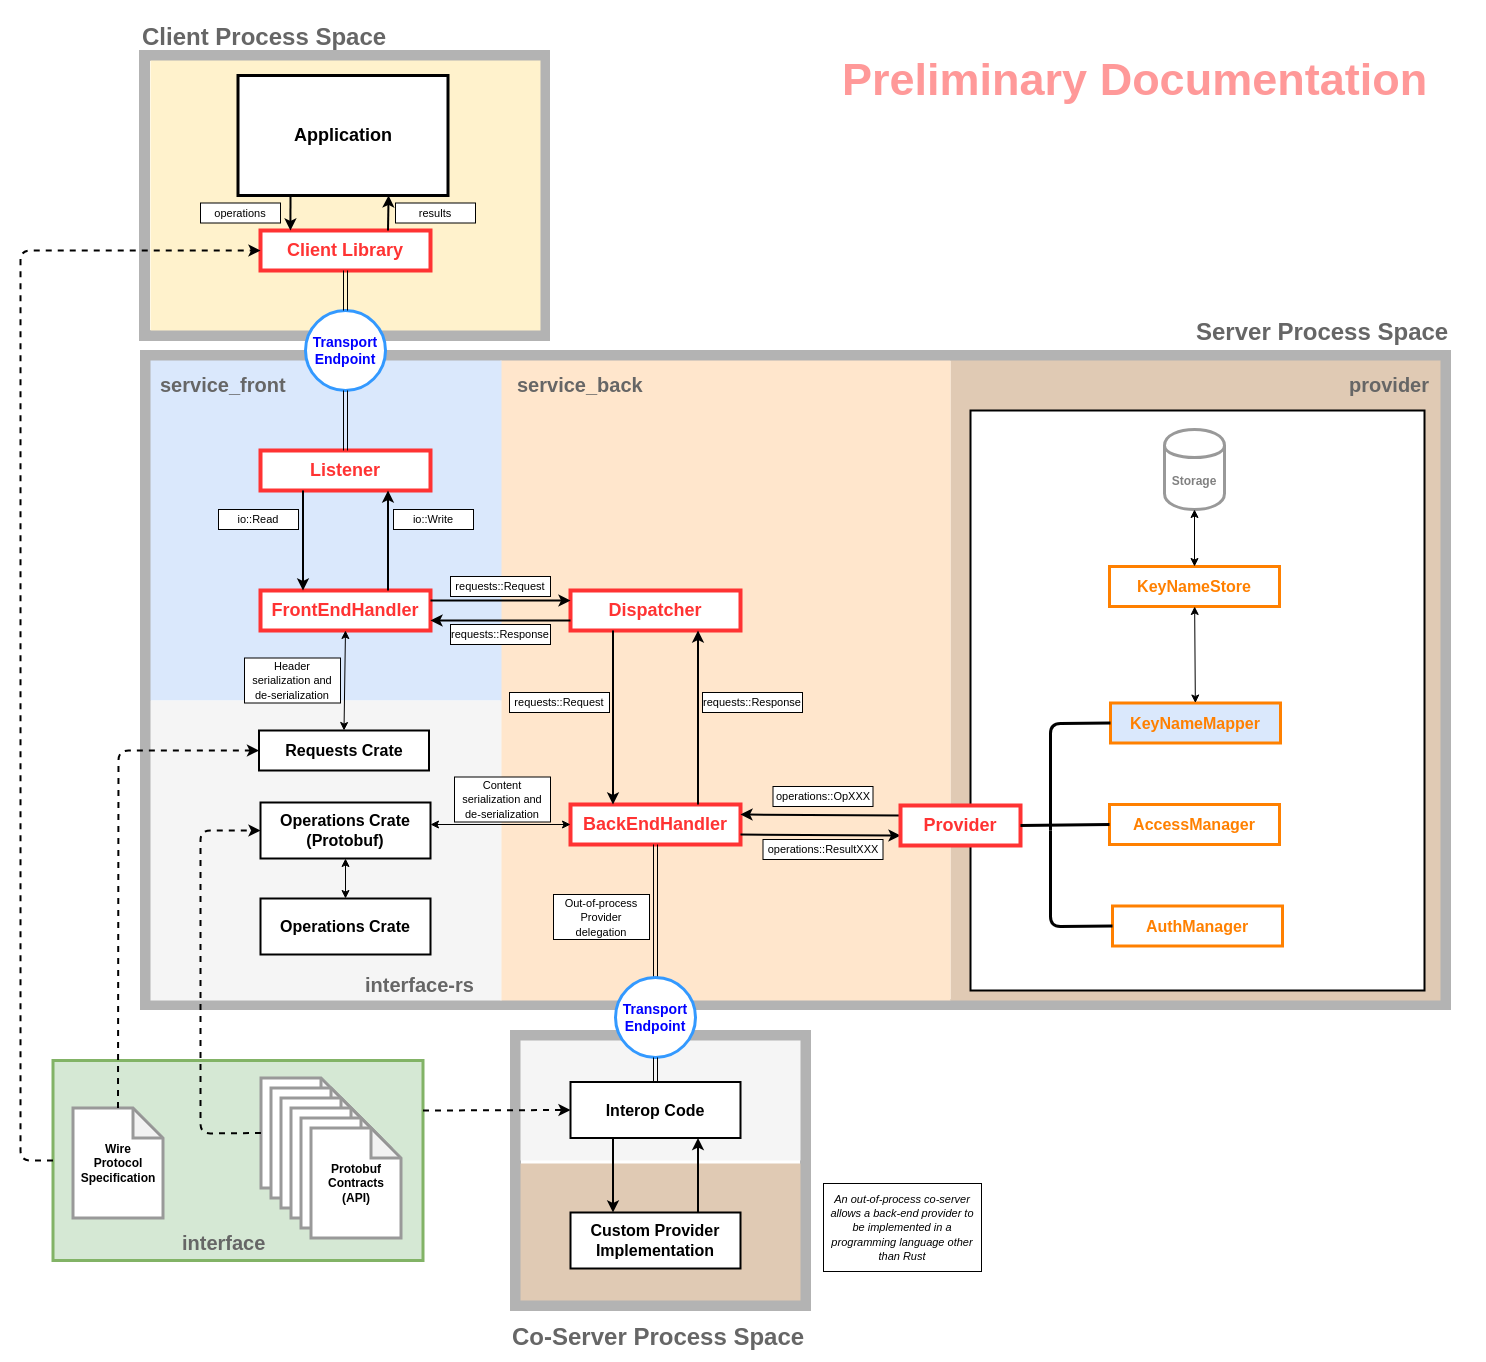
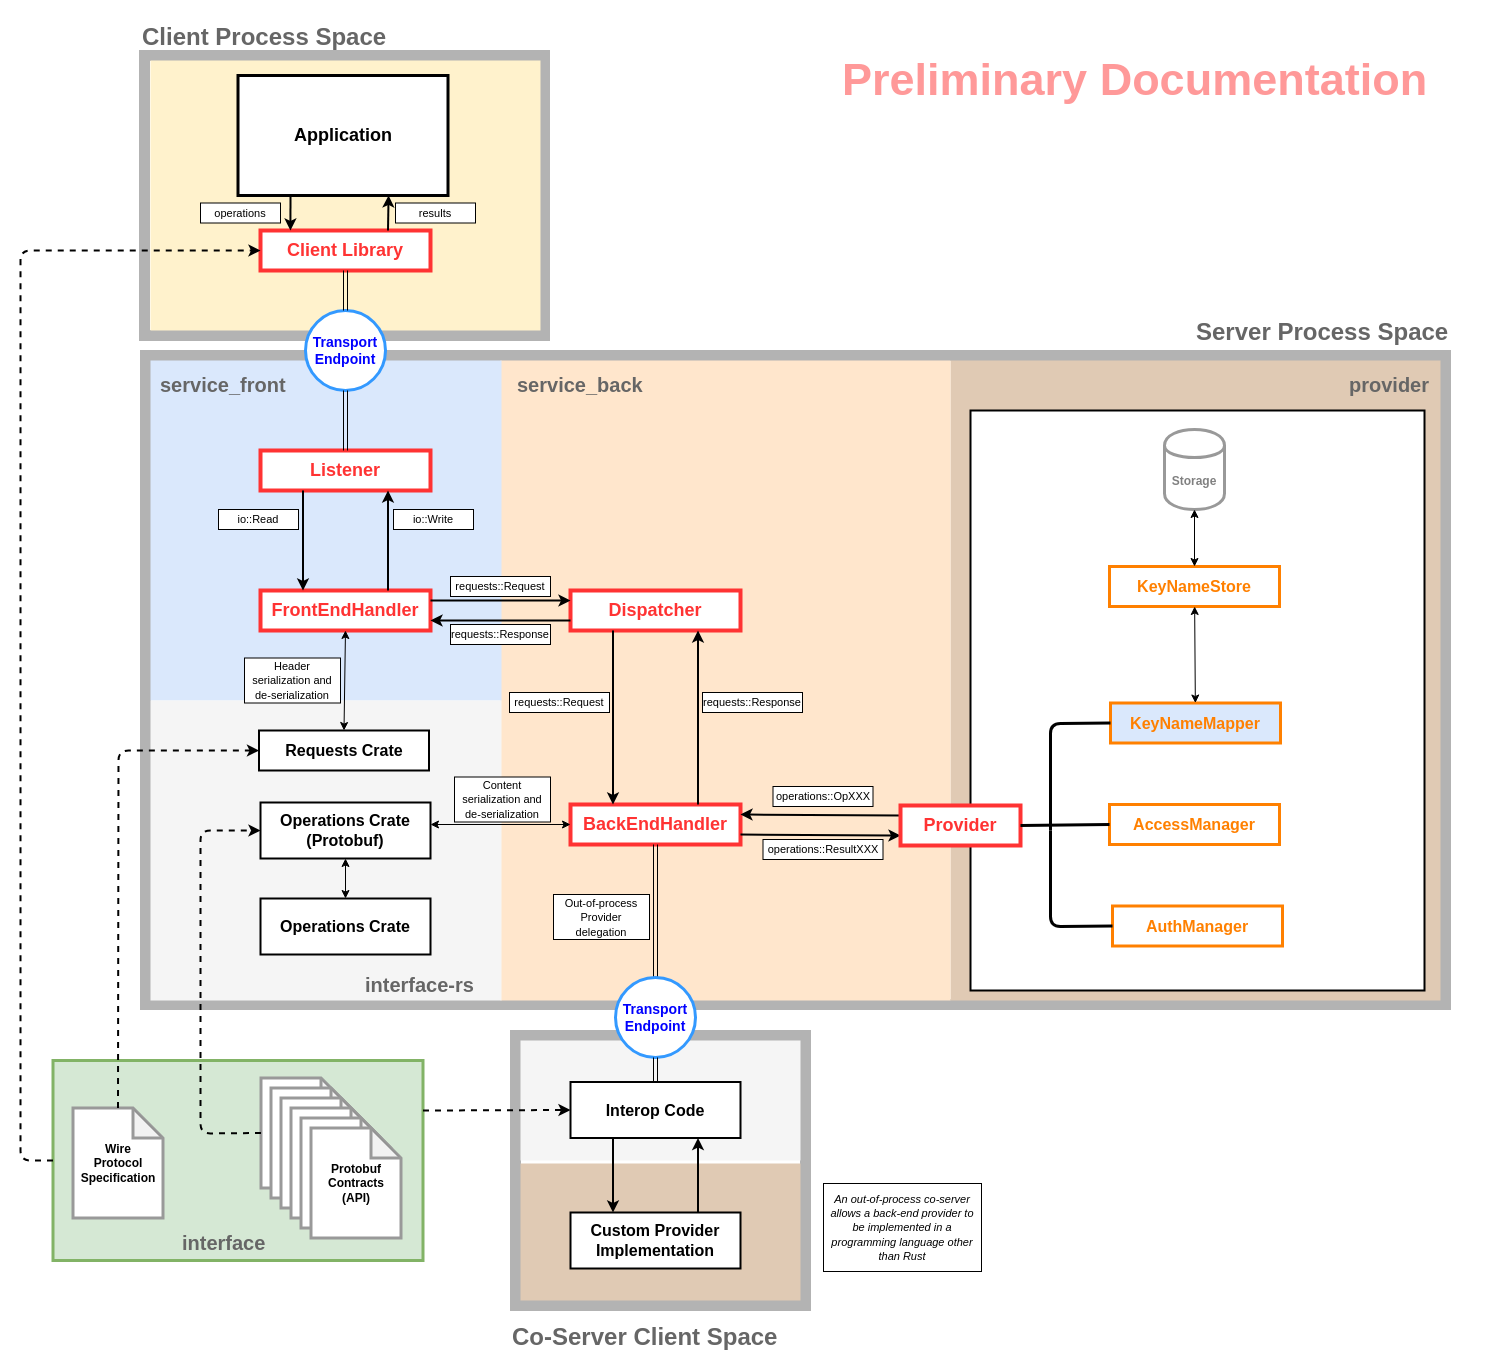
- <mxCell id="67" value="&lt;font color=&quot;#666666&quot;&gt;&lt;span style=&quot;font-size: 24px&quot;&gt;&lt;b&gt;Co-Server Process Space&lt;/b&gt;&lt;/span&gt;&lt;/font&gt;" style="text;html=1;resizable=0;points=[];autosize=1;align=left;verticalAlign=top;spacingTop=-4;" vertex="1" parent="1"><mxGeometry x="509.5" y="1320" width="310" height="20" as="geometry" /></mxCell>
+ <mxCell id="67" value="&lt;font color=&quot;#666666&quot;&gt;&lt;span style=&quot;font-size: 24px&quot;&gt;&lt;b&gt;Co-Server Client Space&lt;/b&gt;&lt;/span&gt;&lt;/font&gt;" style="text;html=1;resizable=0;points=[];autosize=1;align=left;verticalAlign=top;spacingTop=-4;" vertex="1" parent="1"><mxGeometry x="509.5" y="1320" width="310" height="20" as="geometry" /></mxCell>
